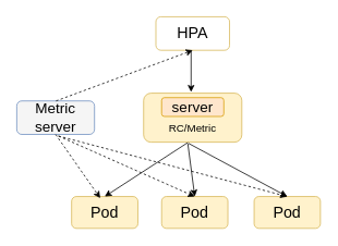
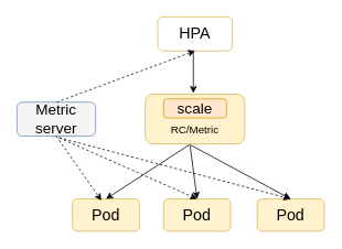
- <mxCell id="4" value="server" style="rounded=1;whiteSpace=wrap;html=1;fontSize=18;fillColor=#ffe6cc;strokeColor=#d79b00;" vertex="1" parent="1"><mxGeometry x="197" y="119" width="76" height="23" as="geometry" /></mxCell>
+ <mxCell id="4" value="scale" style="rounded=1;whiteSpace=wrap;html=1;fontSize=18;fillColor=#ffe6cc;strokeColor=#d79b00;" vertex="1" parent="1"><mxGeometry x="197" y="119" width="76" height="23" as="geometry" /></mxCell>
